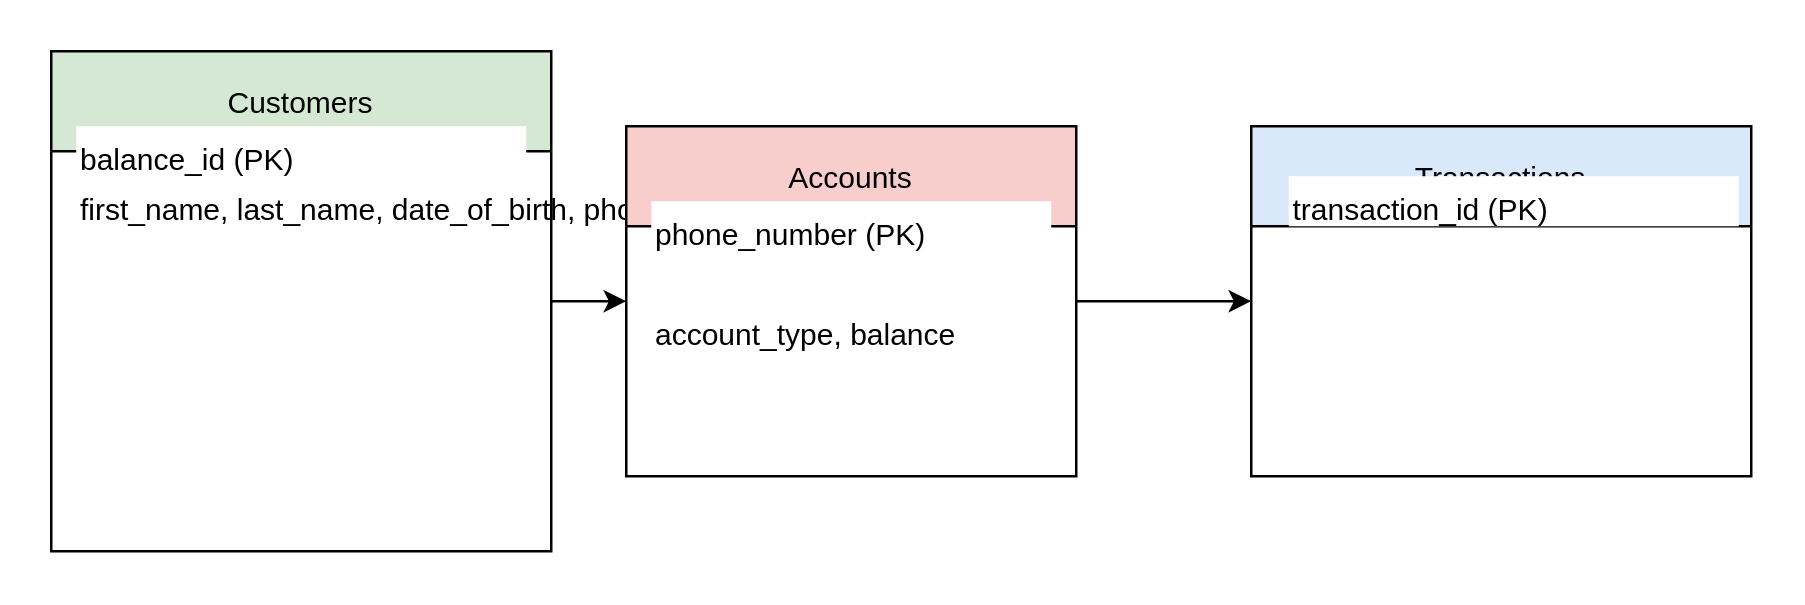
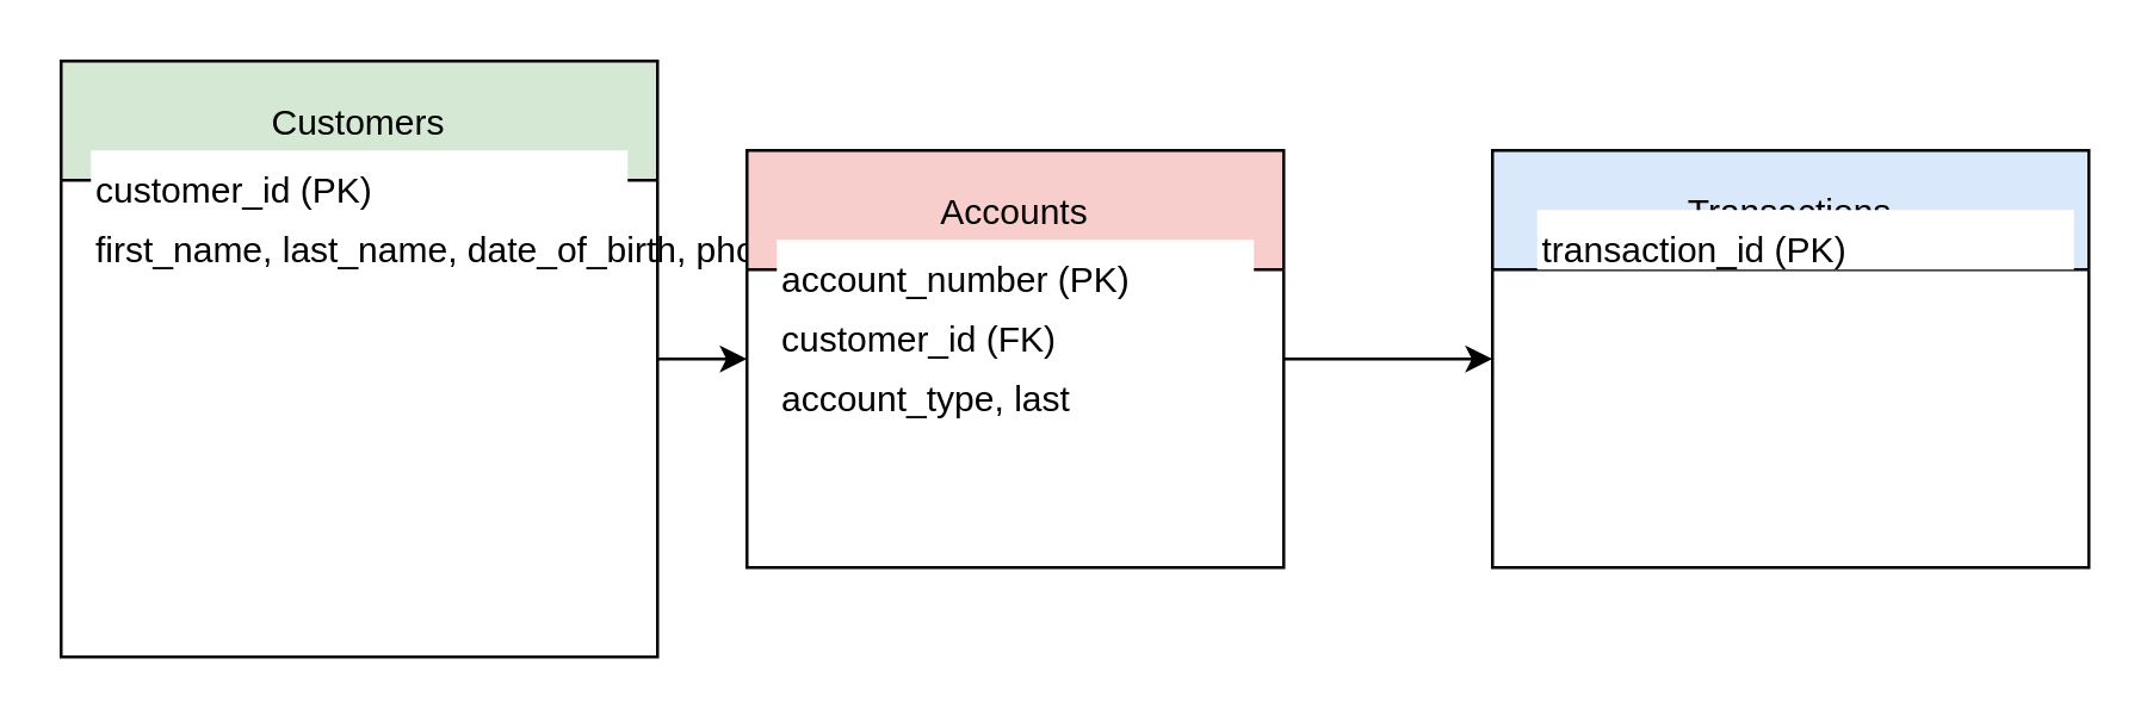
- <mxCell id="3" value="balance_id (PK)" style="text;strokeColor=none;fillColor=#FFFFFF;" vertex="1" parent="2"><mxGeometry x="10" y="30" width="180" height="20" as="geometry" /></mxCell>
+ <mxCell id="3" value="customer_id (PK)" style="text;strokeColor=none;fillColor=#FFFFFF;" vertex="1" parent="2"><mxGeometry x="10" y="30" width="180" height="20" as="geometry" /></mxCell>
- <mxCell id="6" value="phone_number (PK)" style="text;strokeColor=none;fillColor=#FFFFFF;" vertex="1" parent="5"><mxGeometry x="10" y="30" width="160" height="20" as="geometry" /></mxCell>
+ <mxCell id="6" value="account_number (PK)" style="text;strokeColor=none;fillColor=#FFFFFF;" vertex="1" parent="5"><mxGeometry x="10" y="30" width="160" height="20" as="geometry" /></mxCell>
+ <mxCell id="7" value="customer_id (FK)" style="text;strokeColor=none;fillColor=#FFFFFF;" vertex="1" parent="5"><mxGeometry x="10" y="50" width="160" height="20" as="geometry" /></mxCell>
- <mxCell id="8" value="account_type, balance" style="text;strokeColor=none;fillColor=#FFFFFF;" vertex="1" parent="5"><mxGeometry x="10" y="70" width="160" height="60" as="geometry" /></mxCell>
+ <mxCell id="8" value="account_type, last" style="text;strokeColor=none;fillColor=#FFFFFF;" vertex="1" parent="5"><mxGeometry x="10" y="70" width="160" height="60" as="geometry" /></mxCell>
